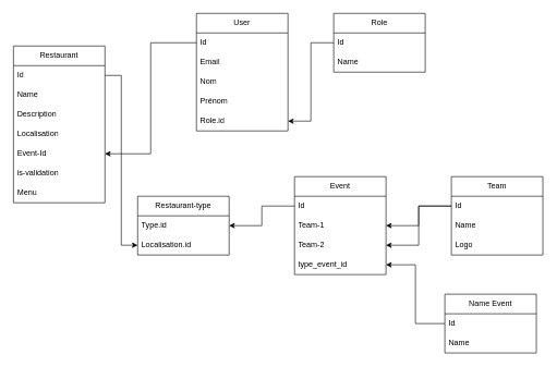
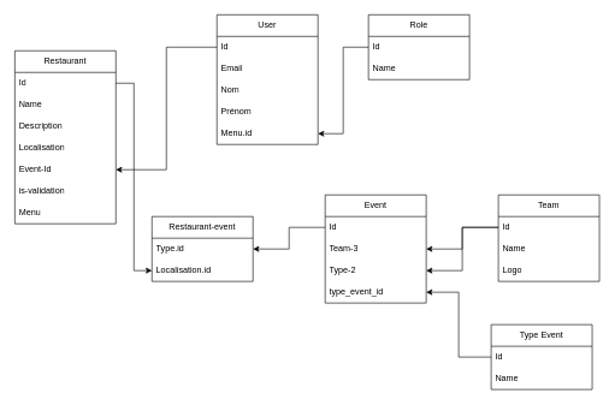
- <mxCell id="32" value="Role.id" style="text;strokeColor=none;fillColor=none;align=left;verticalAlign=middle;spacingLeft=4;spacingRight=4;overflow=hidden;points=[[0,0.5],[1,0.5]];portConstraint=eastwest;rotatable=0;whiteSpace=wrap;html=1;" vertex="1" parent="27"><mxGeometry y="150" width="140" height="30" as="geometry" /></mxCell>
+ <mxCell id="32" value="Menu.id" style="text;strokeColor=none;fillColor=none;align=left;verticalAlign=middle;spacingLeft=4;spacingRight=4;overflow=hidden;points=[[0,0.5],[1,0.5]];portConstraint=eastwest;rotatable=0;whiteSpace=wrap;html=1;" vertex="1" parent="27"><mxGeometry y="150" width="140" height="30" as="geometry" /></mxCell>
- <mxCell id="21" value="Restaurant-type" style="swimlane;fontStyle=0;childLayout=stackLayout;horizontal=1;startSize=30;horizontalStack=0;resizeParent=1;resizeParentMax=0;resizeLast=0;collapsible=1;marginBottom=0;whiteSpace=wrap;html=1;" vertex="1" parent="1"><mxGeometry x="210" y="300" width="140" height="90" as="geometry" /></mxCell>
+ <mxCell id="21" value="Restaurant-event" style="swimlane;fontStyle=0;childLayout=stackLayout;horizontal=1;startSize=30;horizontalStack=0;resizeParent=1;resizeParentMax=0;resizeLast=0;collapsible=1;marginBottom=0;whiteSpace=wrap;html=1;" vertex="1" parent="1"><mxGeometry x="210" y="300" width="140" height="90" as="geometry" /></mxCell>
- <mxCell id="12" value="Team-1" style="text;strokeColor=none;fillColor=none;align=left;verticalAlign=middle;spacingLeft=4;spacingRight=4;overflow=hidden;points=[[0,0.5],[1,0.5]];portConstraint=eastwest;rotatable=0;whiteSpace=wrap;html=1;" vertex="1" parent="10"><mxGeometry y="60" width="140" height="30" as="geometry" /></mxCell>
+ <mxCell id="12" value="Team-3" style="text;strokeColor=none;fillColor=none;align=left;verticalAlign=middle;spacingLeft=4;spacingRight=4;overflow=hidden;points=[[0,0.5],[1,0.5]];portConstraint=eastwest;rotatable=0;whiteSpace=wrap;html=1;" vertex="1" parent="10"><mxGeometry y="60" width="140" height="30" as="geometry" /></mxCell>
- <mxCell id="13" value="Team-2" style="text;strokeColor=none;fillColor=none;align=left;verticalAlign=middle;spacingLeft=4;spacingRight=4;overflow=hidden;points=[[0,0.5],[1,0.5]];portConstraint=eastwest;rotatable=0;whiteSpace=wrap;html=1;" vertex="1" parent="10"><mxGeometry y="90" width="140" height="30" as="geometry" /></mxCell>
+ <mxCell id="13" value="Type-2" style="text;strokeColor=none;fillColor=none;align=left;verticalAlign=middle;spacingLeft=4;spacingRight=4;overflow=hidden;points=[[0,0.5],[1,0.5]];portConstraint=eastwest;rotatable=0;whiteSpace=wrap;html=1;" vertex="1" parent="10"><mxGeometry y="90" width="140" height="30" as="geometry" /></mxCell>
- <mxCell id="37" value="Name Event" style="swimlane;fontStyle=0;childLayout=stackLayout;horizontal=1;startSize=30;horizontalStack=0;resizeParent=1;resizeParentMax=0;resizeLast=0;collapsible=1;marginBottom=0;whiteSpace=wrap;html=1;" vertex="1" parent="1"><mxGeometry x="680" y="450" width="140" height="90" as="geometry" /></mxCell>
+ <mxCell id="37" value="Type Event" style="swimlane;fontStyle=0;childLayout=stackLayout;horizontal=1;startSize=30;horizontalStack=0;resizeParent=1;resizeParentMax=0;resizeLast=0;collapsible=1;marginBottom=0;whiteSpace=wrap;html=1;" vertex="1" parent="1"><mxGeometry x="680" y="450" width="140" height="90" as="geometry" /></mxCell>
